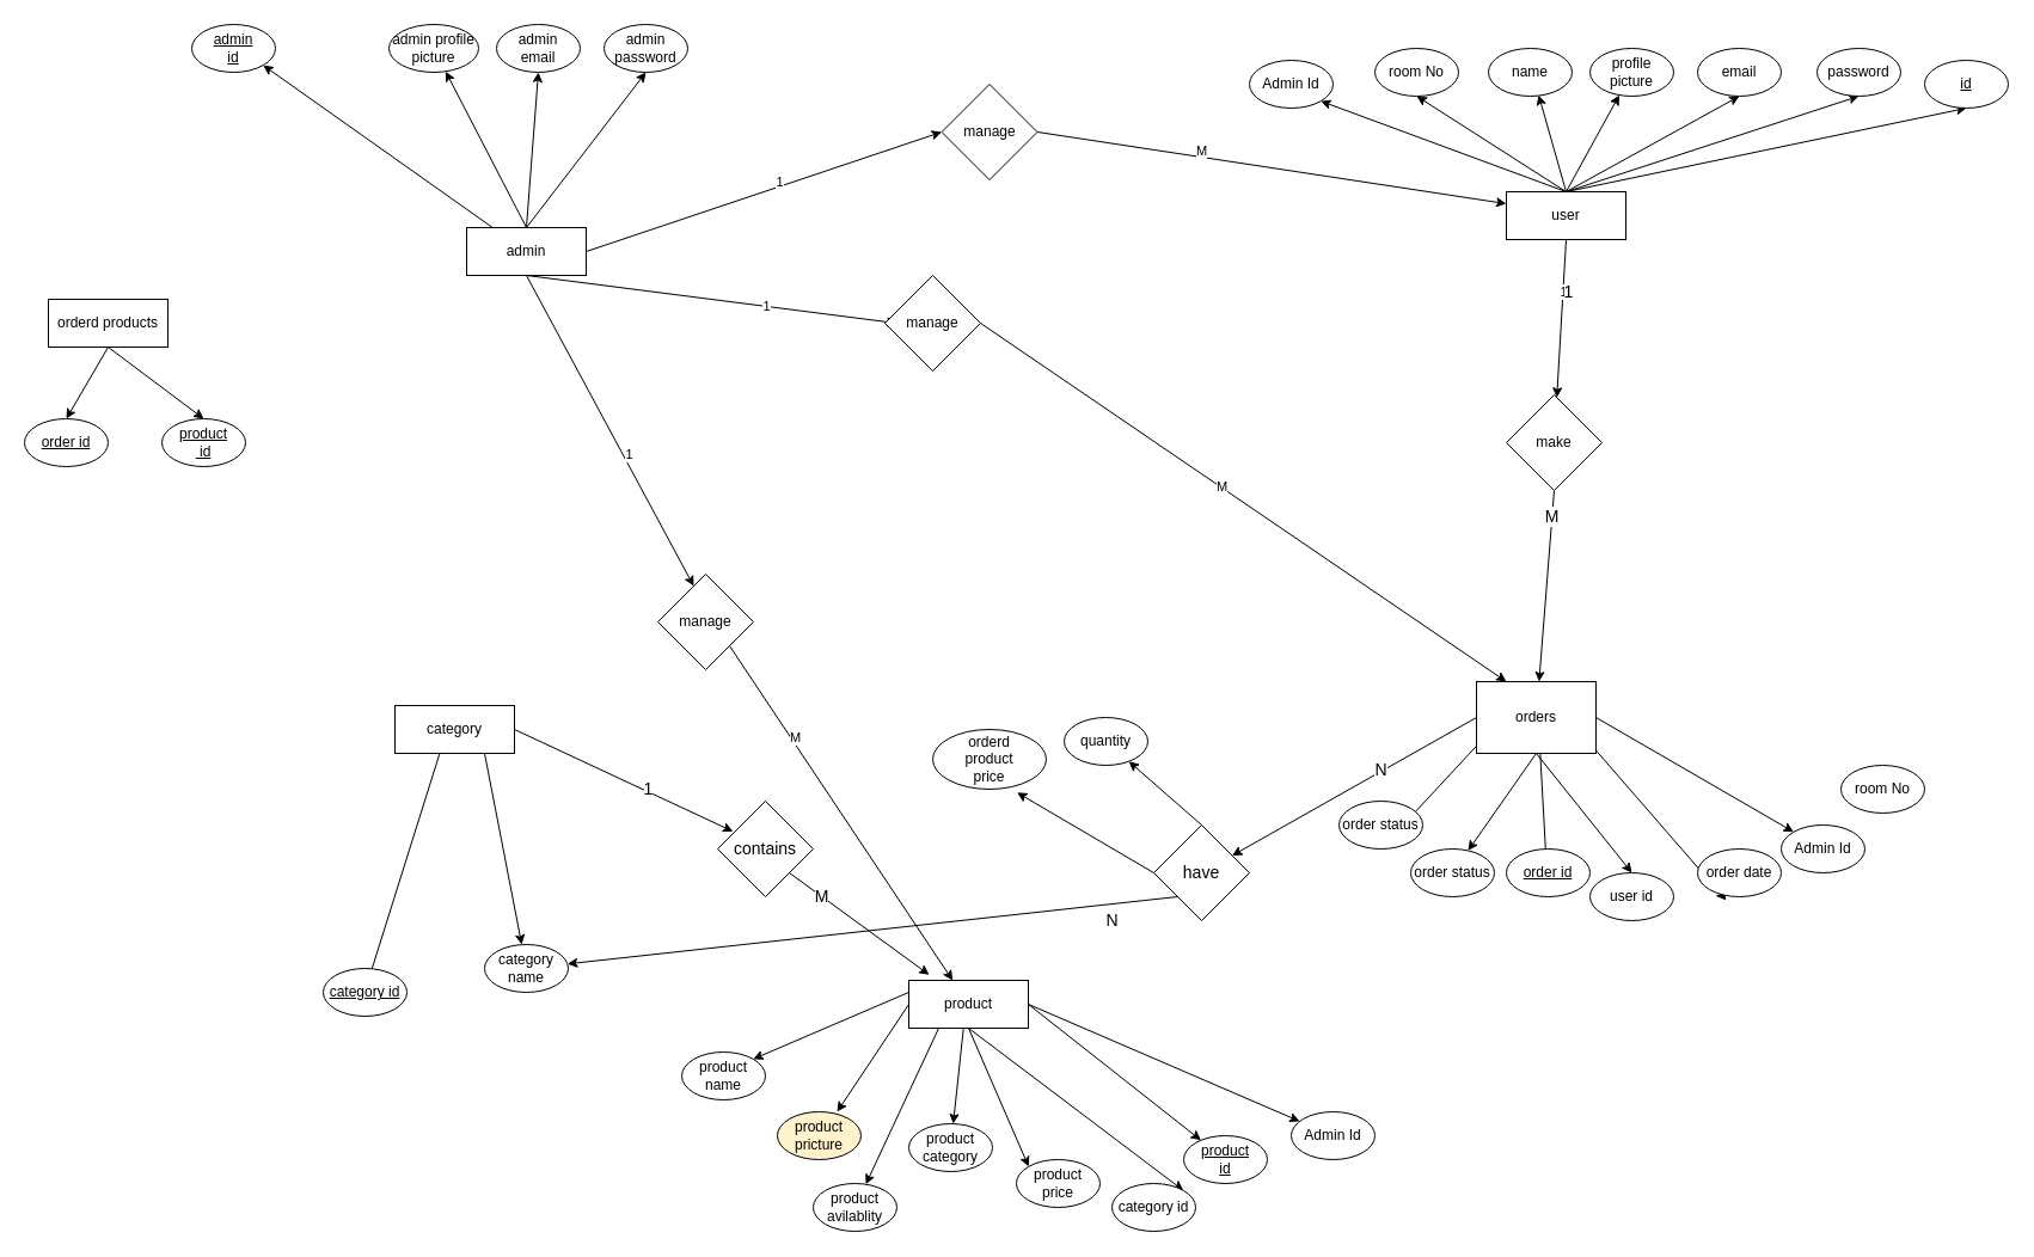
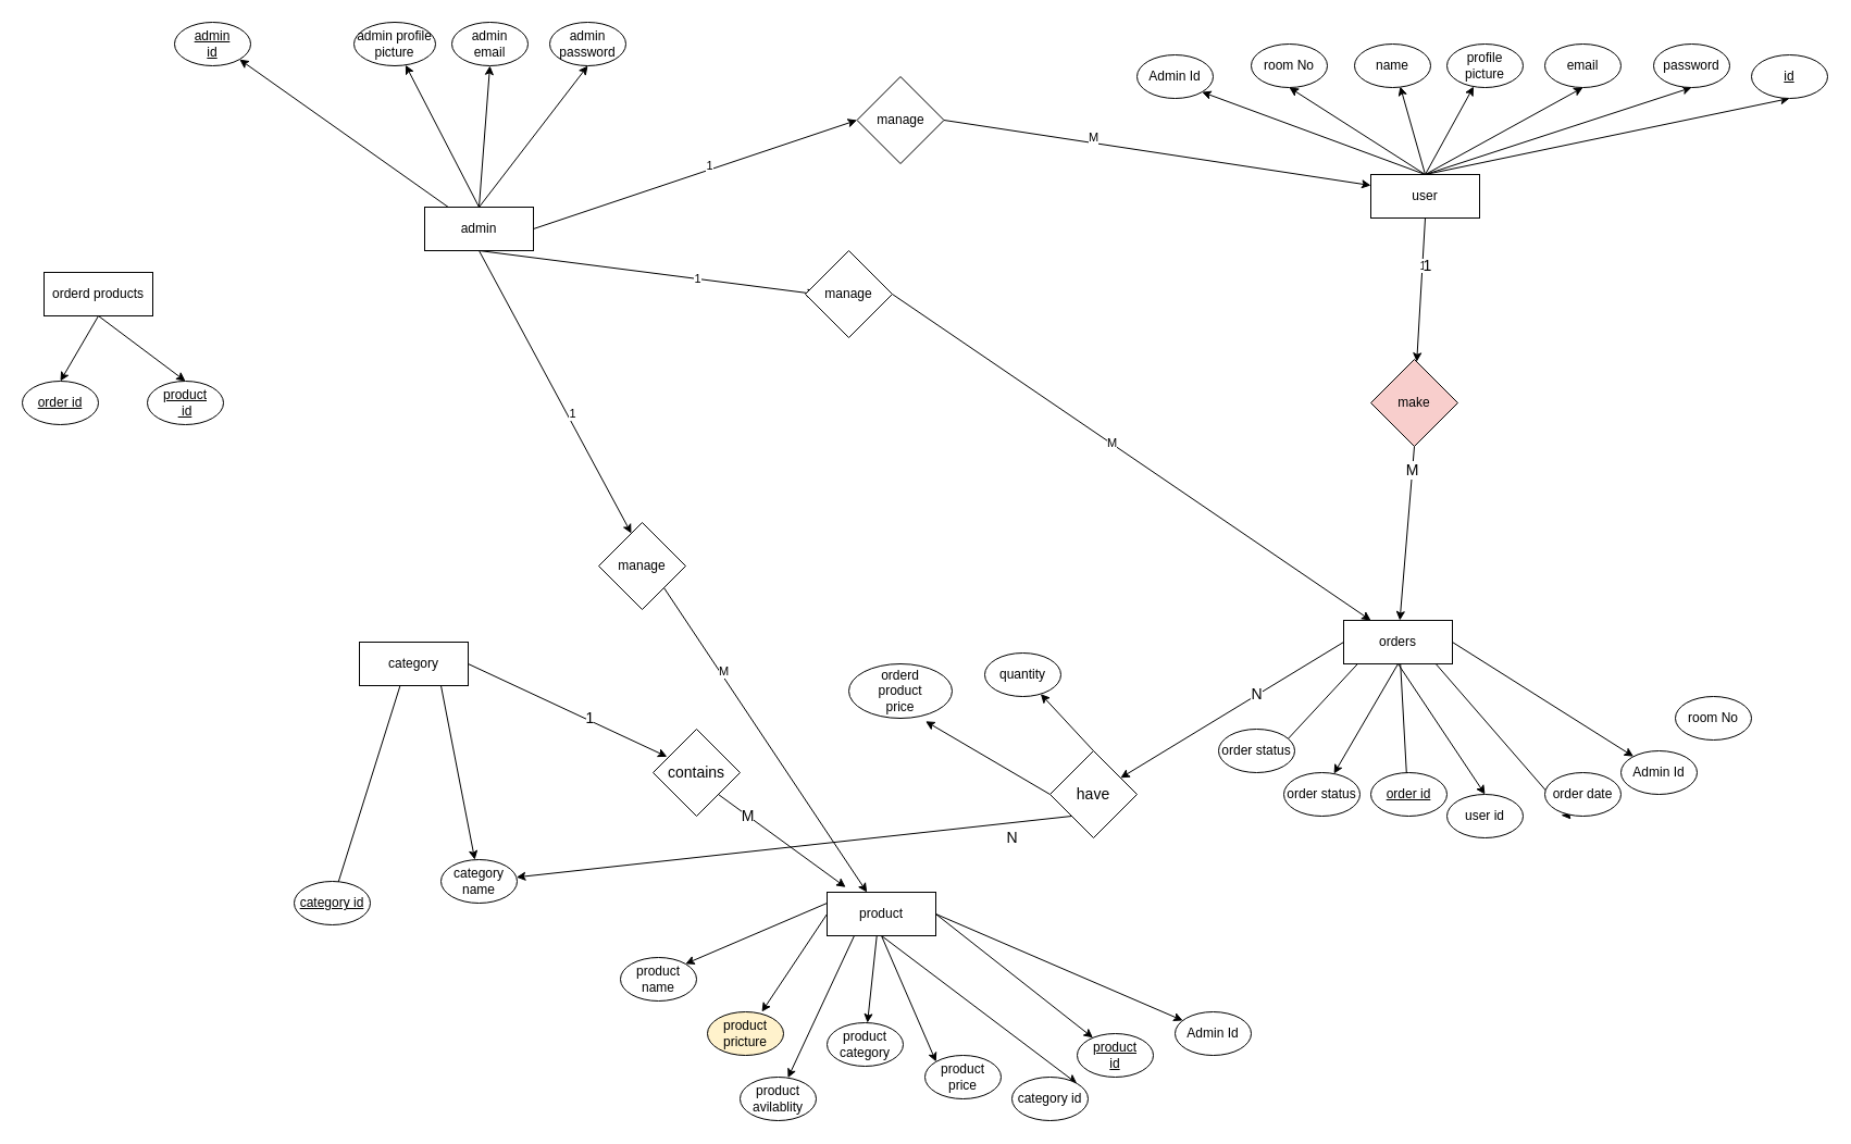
- <mxCell id="69" value="make" style="rhombus;whiteSpace=wrap;html=1;" parent="1" vertex="1"><mxGeometry x="1260" y="330" width="80" height="80" as="geometry" /></mxCell>
+ <mxCell id="69" value="make" style="rhombus;whiteSpace=wrap;html=1;fillColor=#f8cecc;" parent="1" vertex="1"><mxGeometry x="1260" y="330" width="80" height="80" as="geometry" /></mxCell>
- <mxCell id="60" value="orders" style="rounded=0;whiteSpace=wrap;html=1;" parent="1" vertex="1"><mxGeometry x="1235" y="570" width="100" height="60" as="geometry" /></mxCell>
+ <mxCell id="60" value="orders" style="rounded=0;whiteSpace=wrap;html=1;" parent="1" vertex="1"><mxGeometry x="1235" y="570" width="100" height="40" as="geometry" /></mxCell>
- <mxCell id="83" value="quantity" style="ellipse;whiteSpace=wrap;html=1;" parent="1" vertex="1"><mxGeometry x="890" y="600" width="70" height="40" as="geometry" /></mxCell>
+ <mxCell id="83" value="quantity" style="ellipse;whiteSpace=wrap;html=1;" parent="1" vertex="1"><mxGeometry x="905" y="600" width="70" height="40" as="geometry" /></mxCell>
